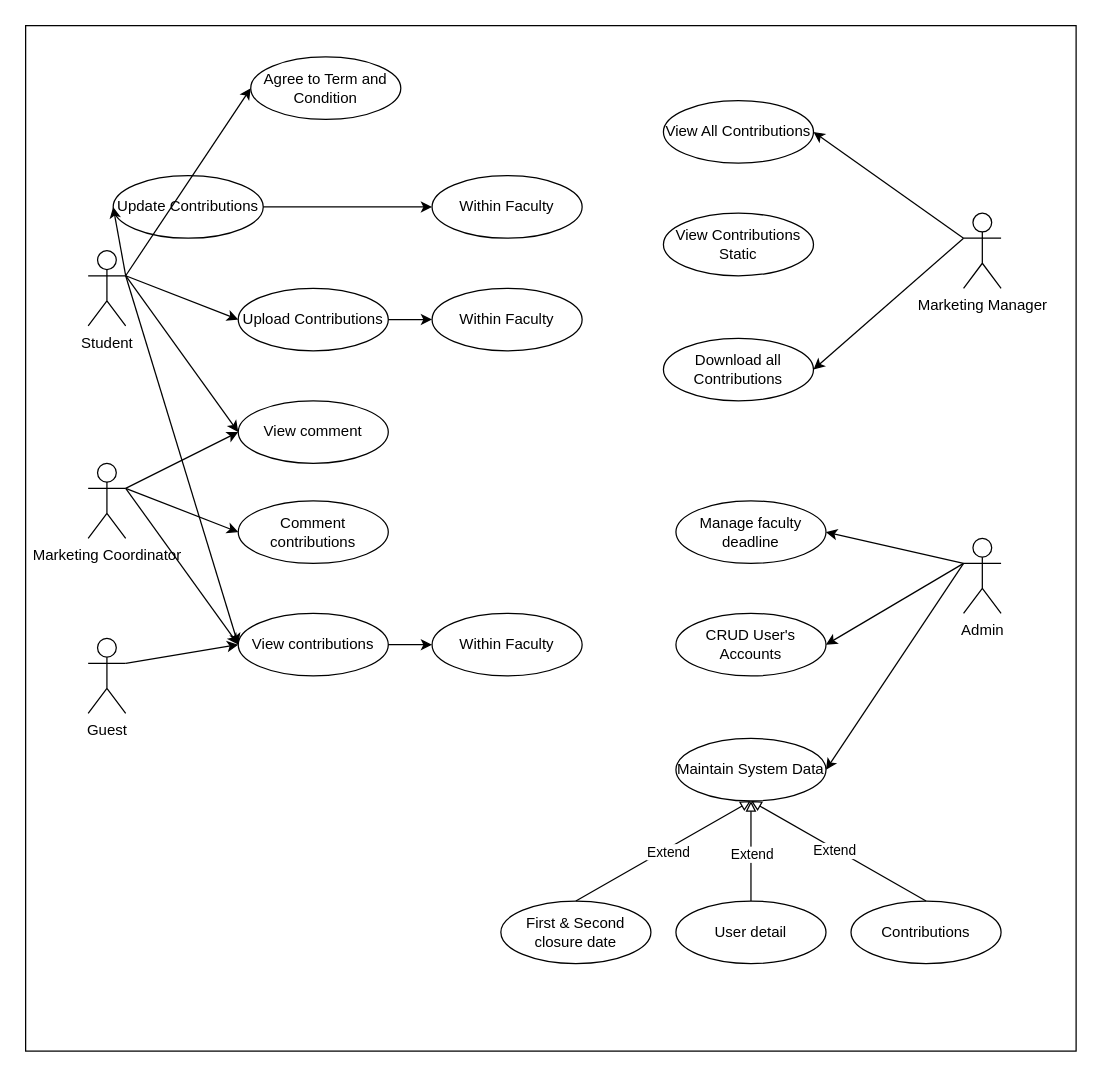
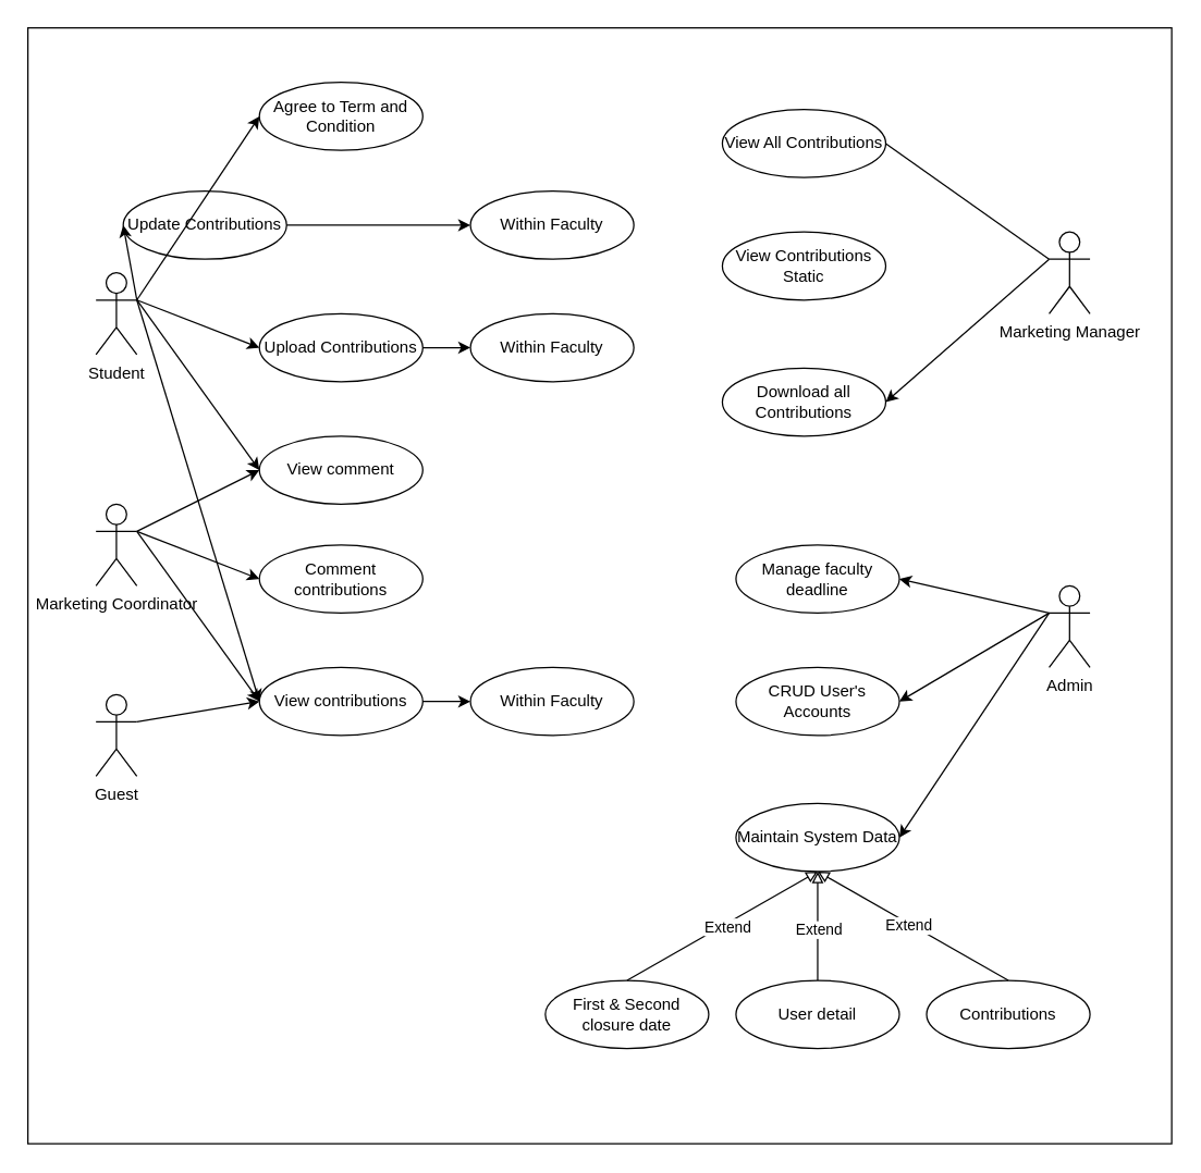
- <mxCell id="30" value="Agree to Term and Condition" style="ellipse;whiteSpace=wrap;html=1;" vertex="1" parent="1"><mxGeometry x="200" y="45" width="120" height="50" as="geometry" /></mxCell>
+ <mxCell id="30" value="Agree to Term and Condition" style="ellipse;whiteSpace=wrap;html=1;" vertex="1" parent="1"><mxGeometry x="190" y="60" width="120" height="50" as="geometry" /></mxCell>
- <mxCell id="34" value="" style="endArrow=classic;html=1;rounded=0;exitX=0;exitY=0.333;exitDx=0;exitDy=0;exitPerimeter=0;entryX=1;entryY=0.5;entryDx=0;entryDy=0;" edge="1" parent="1" source="5" target="12"><mxGeometry width="50" height="50" relative="1" as="geometry"><mxPoint x="320" y="320" as="sourcePoint" /><mxPoint x="370" y="270" as="targetPoint" /></mxGeometry></mxCell>
+ <mxCell id="34" value="" style="endArrow=none;html=1;rounded=0;exitX=0;exitY=0.333;exitDx=0;exitDy=0;exitPerimeter=0;entryX=1;entryY=0.5;entryDx=0;entryDy=0;" edge="1" parent="1" source="5" target="12"><mxGeometry width="50" height="50" relative="1" as="geometry"><mxPoint x="320" y="320" as="sourcePoint" /><mxPoint x="370" y="270" as="targetPoint" /></mxGeometry></mxCell>
